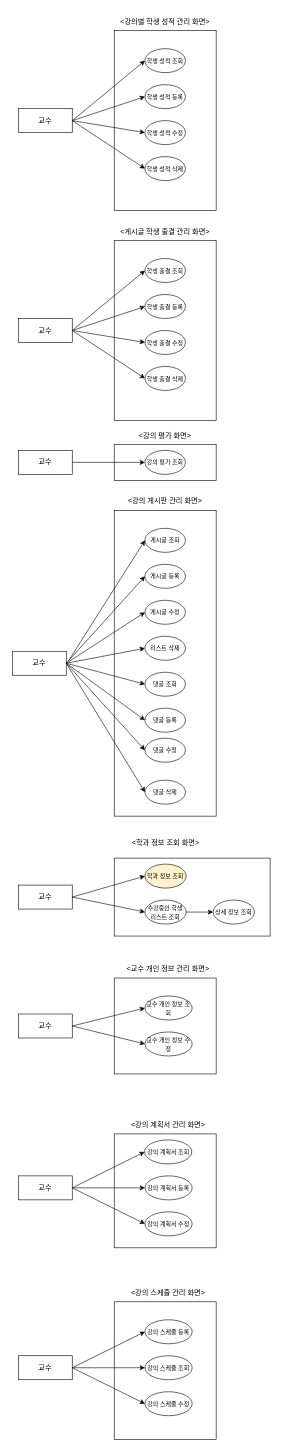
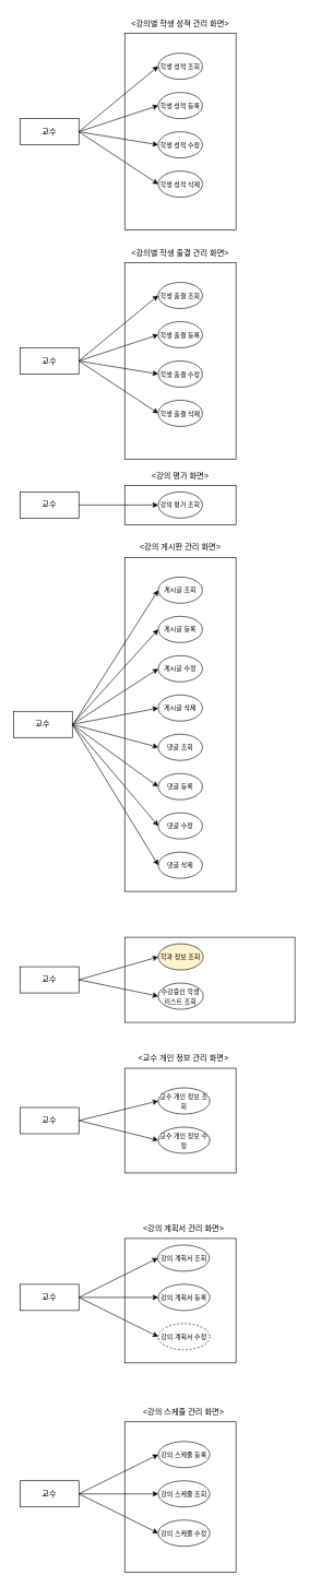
- <mxCell id="15" value="&amp;lt;게시글 학생 출결 관리 화면&amp;gt;" style="text;html=1;strokeColor=none;fillColor=none;align=center;verticalAlign=middle;whiteSpace=wrap;rounded=0;" vertex="1" parent="1"><mxGeometry x="190" y="370" width="170" height="30" as="geometry" /></mxCell>
+ <mxCell id="15" value="&amp;lt;강의별 학생 출결 관리 화면&amp;gt;" style="text;html=1;strokeColor=none;fillColor=none;align=center;verticalAlign=middle;whiteSpace=wrap;rounded=0;" vertex="1" parent="1"><mxGeometry x="190" y="370" width="170" height="30" as="geometry" /></mxCell>
- <mxCell id="34" value="&lt;font style=&quot;font-size: 10px&quot;&gt;리스트 삭제&lt;/font&gt;" style="ellipse;whiteSpace=wrap;html=1;" vertex="1" parent="1"><mxGeometry x="241.25" y="1060" width="67.5" height="40" as="geometry" /></mxCell>
+ <mxCell id="34" value="&lt;font style=&quot;font-size: 10px&quot;&gt;게시글 삭제&lt;/font&gt;" style="ellipse;whiteSpace=wrap;html=1;" vertex="1" parent="1"><mxGeometry x="241.25" y="1060" width="67.5" height="40" as="geometry" /></mxCell>
- <mxCell id="41" value="&lt;span style=&quot;font-size: 10px&quot;&gt;댓글 수정&lt;/span&gt;" style="ellipse;whiteSpace=wrap;html=1;" vertex="1" parent="1"><mxGeometry x="241.25" y="1230" width="67.5" height="40" as="geometry" /></mxCell>
+ <mxCell id="41" value="&lt;span style=&quot;font-size: 10px&quot;&gt;댓글 수정&lt;/span&gt;" style="ellipse;whiteSpace=wrap;html=1;" vertex="1" parent="1"><mxGeometry x="241.25" y="1240" width="67.5" height="40" as="geometry" /></mxCell>
- <mxCell id="50" value="&amp;lt;학과 정보 조회 화면&amp;gt;" style="text;html=1;strokeColor=none;fillColor=none;align=center;verticalAlign=middle;whiteSpace=wrap;rounded=0;" vertex="1" parent="1"><mxGeometry x="190.63" y="1390" width="170" height="30" as="geometry" /></mxCell>
- <mxCell id="60" value="" style="endArrow=classic;html=1;rounded=0;exitX=1;exitY=0.5;exitDx=0;exitDy=0;entryX=0;entryY=0.5;entryDx=0;entryDy=0;" edge="1" parent="1" source="51" target="61"><mxGeometry width="50" height="50" relative="1" as="geometry"><mxPoint x="80" y="1750" as="sourcePoint" /><mxPoint x="398.381" y="1581.187" as="targetPoint" /></mxGeometry></mxCell>
- <mxCell id="61" value="&lt;font style=&quot;font-size: 10px&quot;&gt;상세 정보 조회&lt;/font&gt;" style="ellipse;whiteSpace=wrap;html=1;" vertex="1" parent="1"><mxGeometry x="355" y="1500" width="68.75" height="40" as="geometry" /></mxCell>
- <mxCell id="65" value="&lt;span style=&quot;font-size: 10px&quot;&gt;강의 계획서 수정&lt;/span&gt;" style="ellipse;whiteSpace=wrap;html=1;" vertex="1" parent="1"><mxGeometry x="241.25" y="2020" width="78.75" height="40" as="geometry" /></mxCell>
+ <mxCell id="65" value="&lt;span style=&quot;font-size: 10px&quot;&gt;강의 계획서 수정&lt;/span&gt;" style="ellipse;whiteSpace=wrap;html=1;dashed=1;" vertex="1" parent="1"><mxGeometry x="241.25" y="2020" width="78.75" height="40" as="geometry" /></mxCell>
